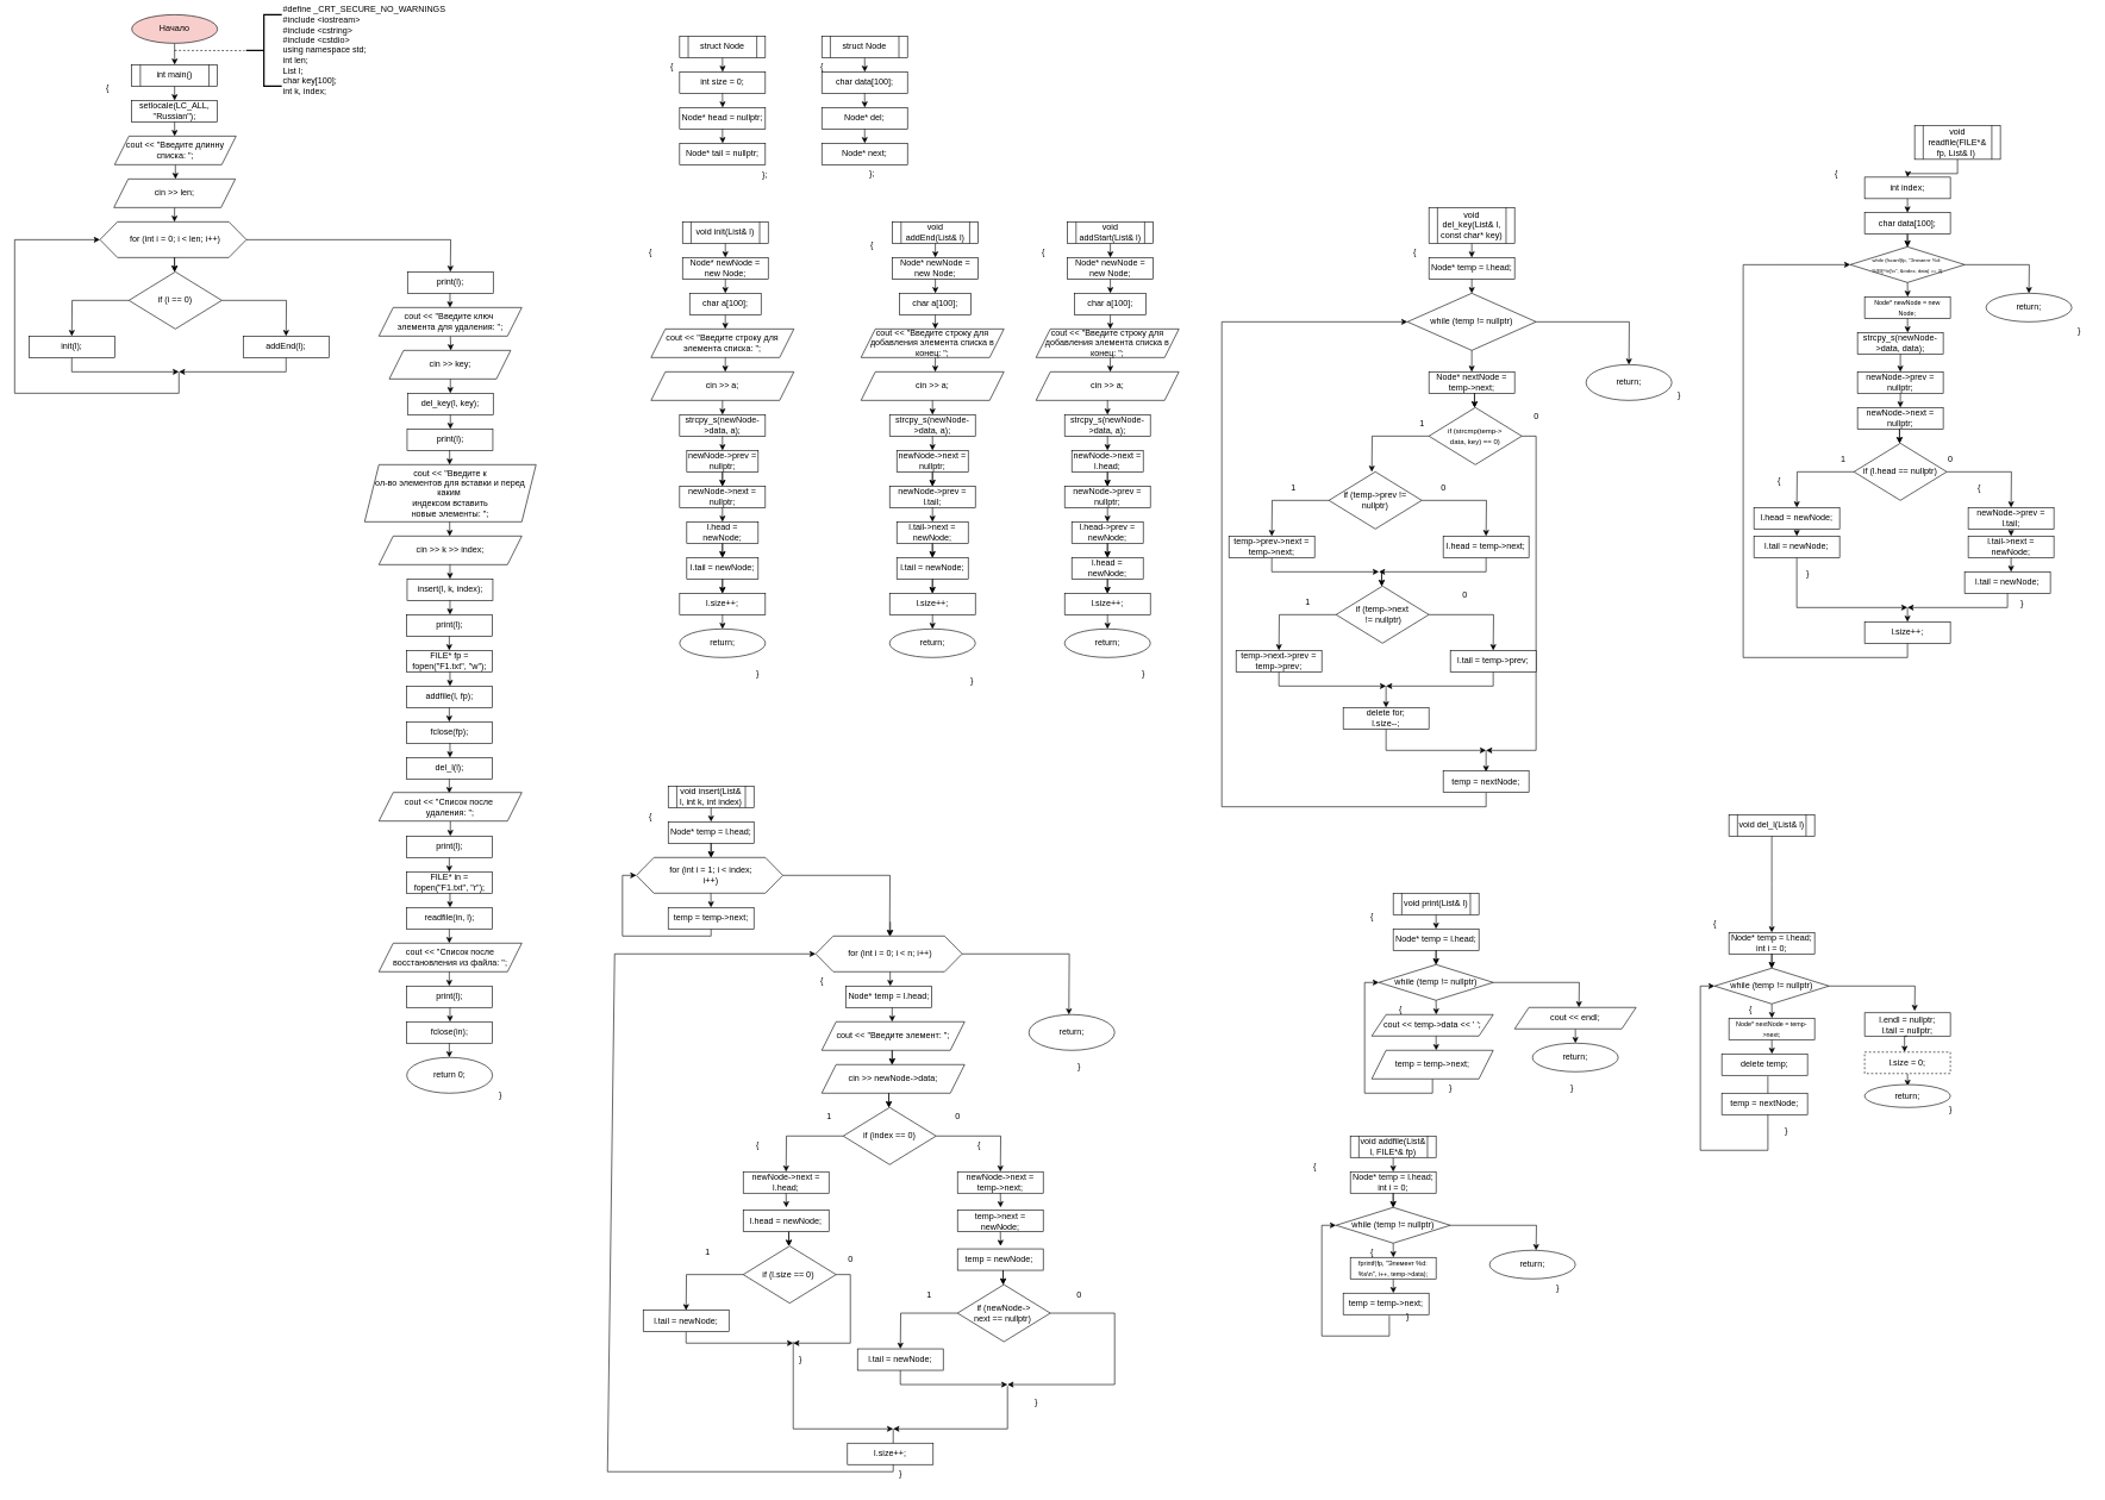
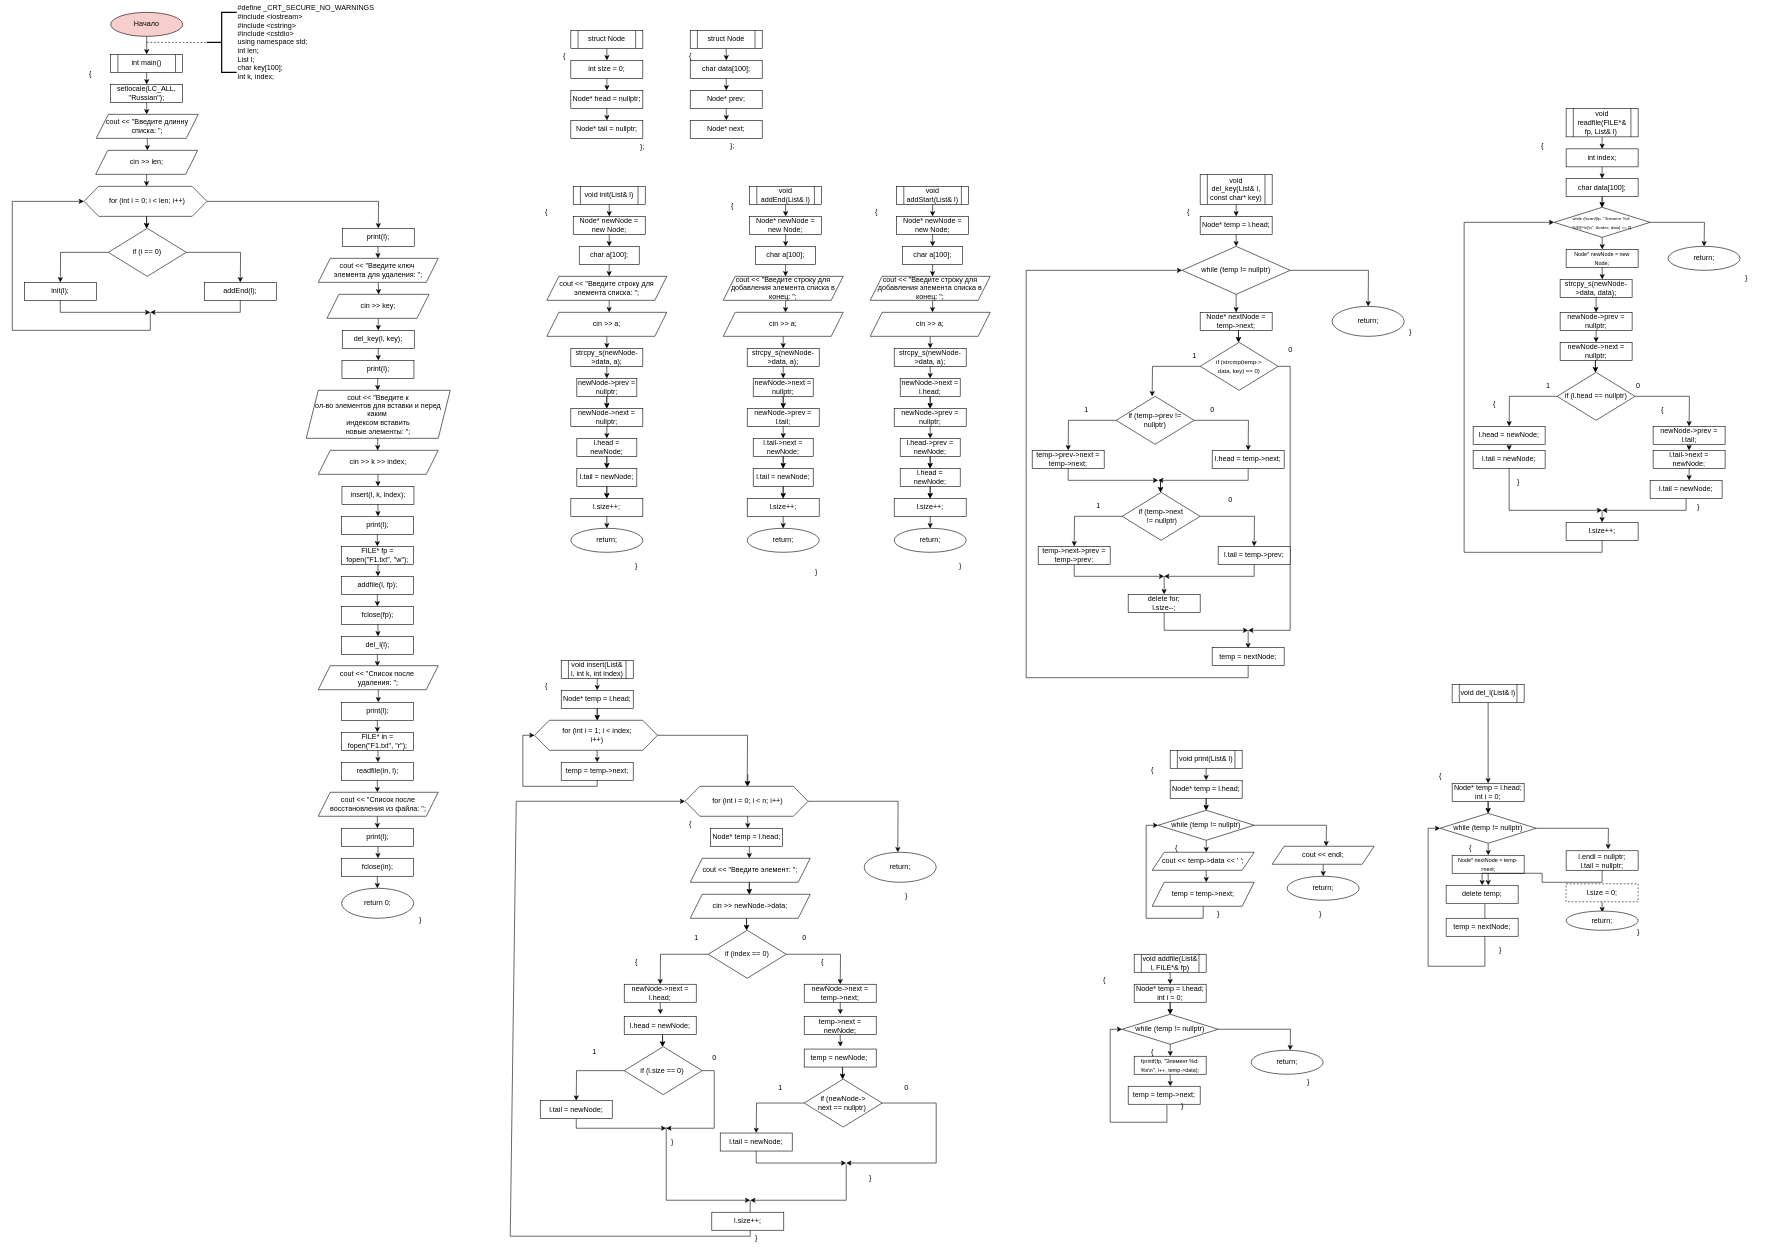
- <mxCell id="72" value="Node* del;" style="rounded=0;whiteSpace=wrap;html=1;" parent="1" vertex="1"><mxGeometry x="1150" y="150" width="120" height="30" as="geometry" /></mxCell>
+ <mxCell id="72" value="Node* prev;" style="rounded=0;whiteSpace=wrap;html=1;" parent="1" vertex="1"><mxGeometry x="1150" y="150" width="120" height="30" as="geometry" /></mxCell>
- <mxCell id="303" value="void readfile(FILE*&amp;amp; fp, List&amp;amp; l)&amp;nbsp;" style="shape=process;whiteSpace=wrap;html=1;backgroundOutline=1;" vertex="1" parent="1"><mxGeometry x="2680" y="175" width="120" height="47.5" as="geometry" /></mxCell>
+ <mxCell id="303" value="void readfile(FILE*&amp;amp; fp, List&amp;amp; l)&amp;nbsp;" style="shape=process;whiteSpace=wrap;html=1;backgroundOutline=1;" vertex="1" parent="1"><mxGeometry x="2610" y="180" width="120" height="47.5" as="geometry" /></mxCell>
- <mxCell id="300" style="edgeStyle=orthogonalEdgeStyle;rounded=0;orthogonalLoop=1;jettySize=auto;html=1;exitX=0.5;exitY=1;exitDx=0;exitDy=0;entryX=0.466;entryY=-0.004;entryDx=0;entryDy=0;entryPerimeter=0;" edge="1" parent="1" source="297" target="299"><mxGeometry relative="1" as="geometry" /></mxCell>
+ <mxCell id="300" style="edgeStyle=orthogonalEdgeStyle;rounded=0;orthogonalLoop=1;jettySize=auto;html=1;exitX=0.5;exitY=1;exitDx=0;exitDy=0;" edge="1" parent="1" source="297" target="295"><mxGeometry relative="1" as="geometry" /></mxCell>
